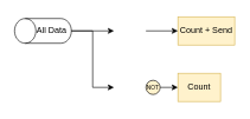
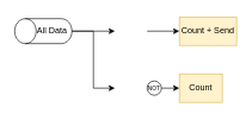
- <mxCell id="3" value="NOT" style="ellipse;whiteSpace=wrap;html=1;aspect=fixed;fontSize=8;fillColor=#fff2cc;" vertex="1" parent="1"><mxGeometry x="205" y="113" width="20" height="20" as="geometry" /></mxCell>
+ <mxCell id="3" value="NOT" style="ellipse;whiteSpace=wrap;html=1;aspect=fixed;fontSize=8;" vertex="1" parent="1"><mxGeometry x="205" y="113" width="20" height="20" as="geometry" /></mxCell>
